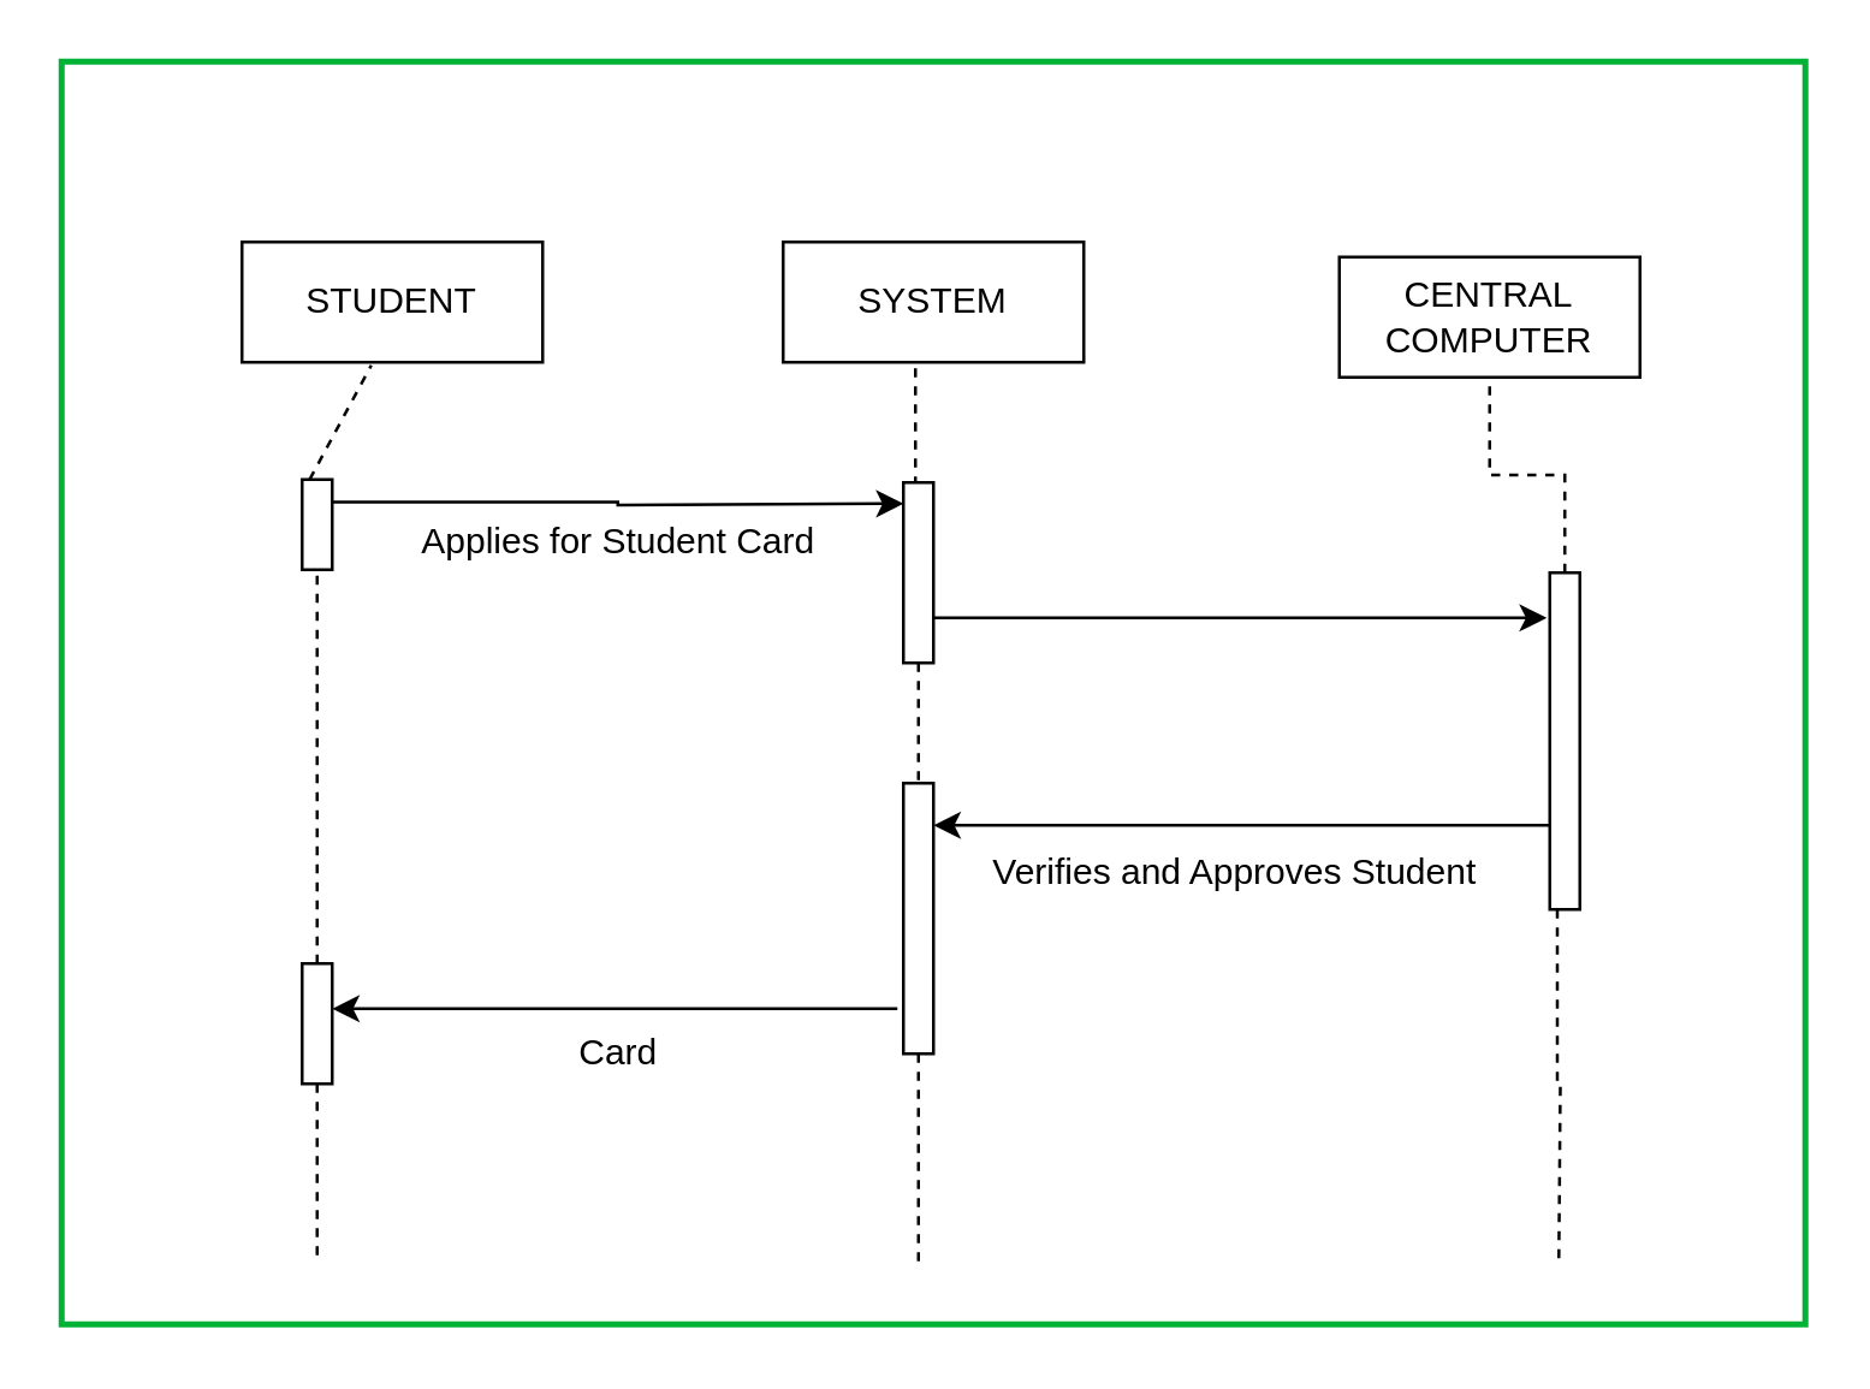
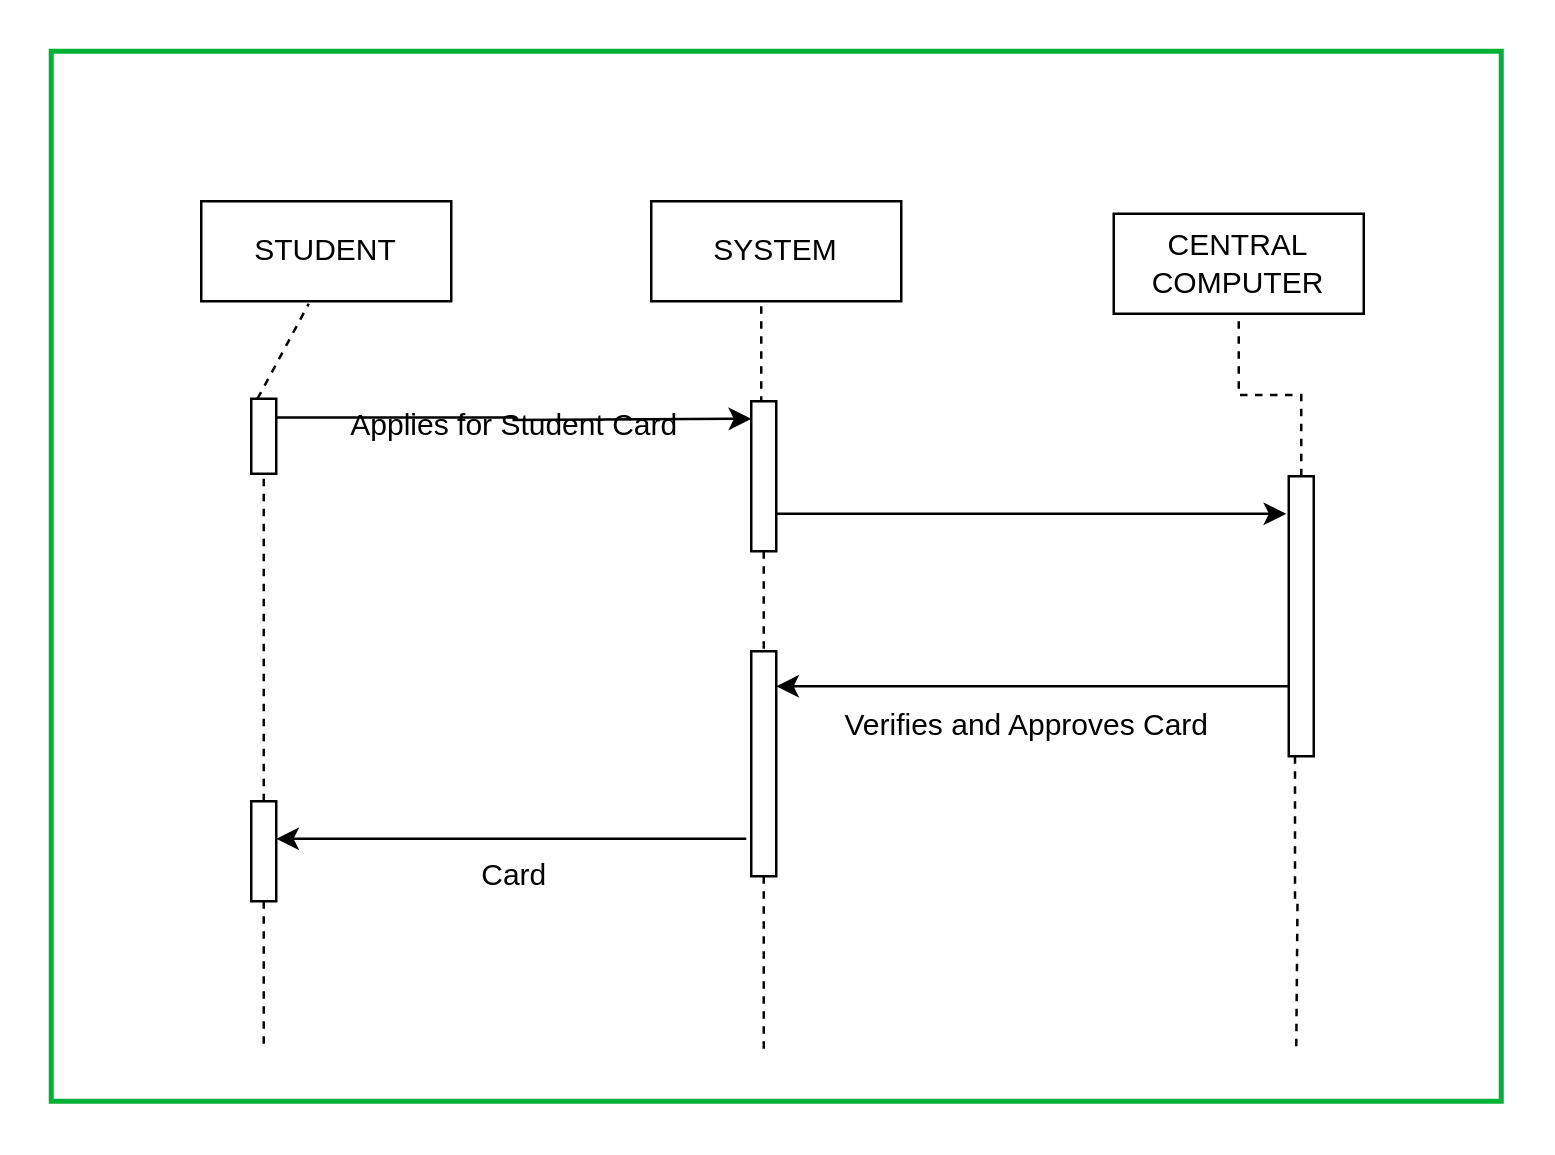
- <mxCell id="22" value="Applies for Student Card" style="text;html=1;align=center;verticalAlign=middle;resizable=0;points=[];autosize=1;" parent="1" vertex="1"><mxGeometry x="130" y="170" width="150" height="20" as="geometry" /></mxCell>
+ <mxCell id="22" value="Applies for Student Card" style="text;html=1;align=center;verticalAlign=middle;resizable=0;points=[];autosize=1;" parent="1" vertex="1"><mxGeometry x="130" y="160" width="150" height="20" as="geometry" /></mxCell>
- <mxCell id="23" value="Verifies and Approves Student" style="text;html=1;align=center;verticalAlign=middle;resizable=0;points=[];autosize=1;" parent="1" vertex="1"><mxGeometry x="320" y="280" width="180" height="20" as="geometry" /></mxCell>
+ <mxCell id="23" value="Verifies and Approves Card" style="text;html=1;align=center;verticalAlign=middle;resizable=0;points=[];autosize=1;" parent="1" vertex="1"><mxGeometry x="320" y="280" width="180" height="20" as="geometry" /></mxCell>
